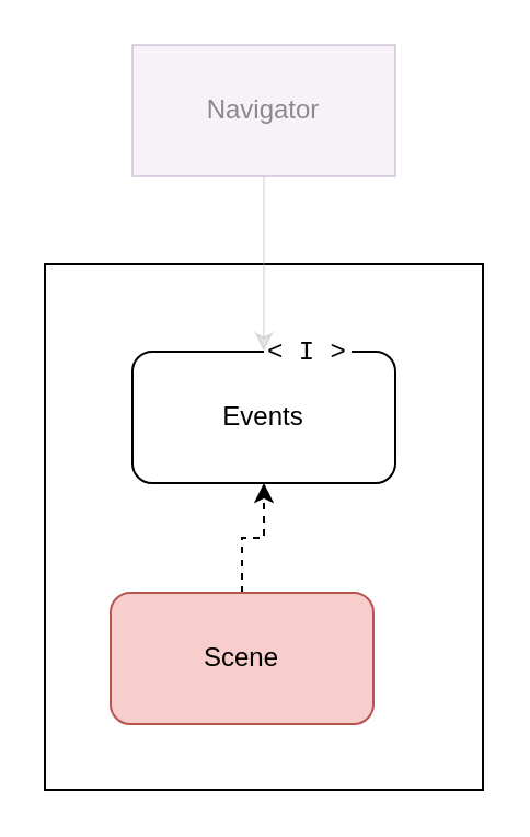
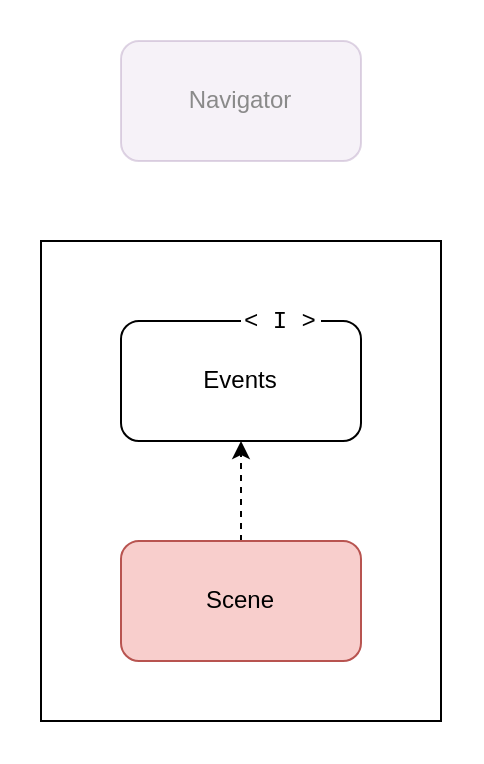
- <mxCell id="8" value="&lt;font color=&quot;#8a8a8a&quot;&gt;Navigator&lt;/font&gt;" style="whiteSpace=wrap;html=1;fillColor=#e1d5e7;strokeColor=#9673a6;opacity=30;rounded=0;" vertex="1" parent="1"><mxGeometry x="60" y="20" width="120" height="60" as="geometry" /></mxCell>
+ <mxCell id="8" value="&lt;font color=&quot;#8a8a8a&quot;&gt;Navigator&lt;/font&gt;" style="rounded=1;whiteSpace=wrap;html=1;fillColor=#e1d5e7;strokeColor=#9673a6;opacity=30;" vertex="1" parent="1"><mxGeometry x="60" y="20" width="120" height="60" as="geometry" /></mxCell>
- <mxCell id="7" style="edgeStyle=orthogonalEdgeStyle;rounded=0;orthogonalLoop=1;jettySize=auto;html=1;exitX=0.5;exitY=1;exitDx=0;exitDy=0;entryX=0.5;entryY=0;entryDx=0;entryDy=0;opacity=30;strokeColor=#A8A8A8;" edge="1" parent="1" source="8" target="5"><mxGeometry relative="1" as="geometry" /></mxCell>
- <mxCell id="4" value="Scene" style="rounded=1;whiteSpace=wrap;html=1;fillColor=#f8cecc;strokeColor=#b85450;" vertex="1" parent="1"><mxGeometry x="50" y="270" width="120" height="60" as="geometry" /></mxCell>
+ <mxCell id="4" value="Scene" style="rounded=1;whiteSpace=wrap;html=1;fillColor=#f8cecc;strokeColor=#b85450;" vertex="1" parent="1"><mxGeometry x="60" y="270" width="120" height="60" as="geometry" /></mxCell>
